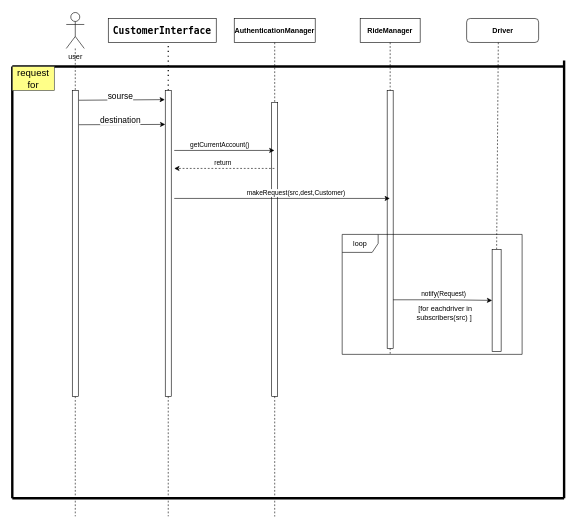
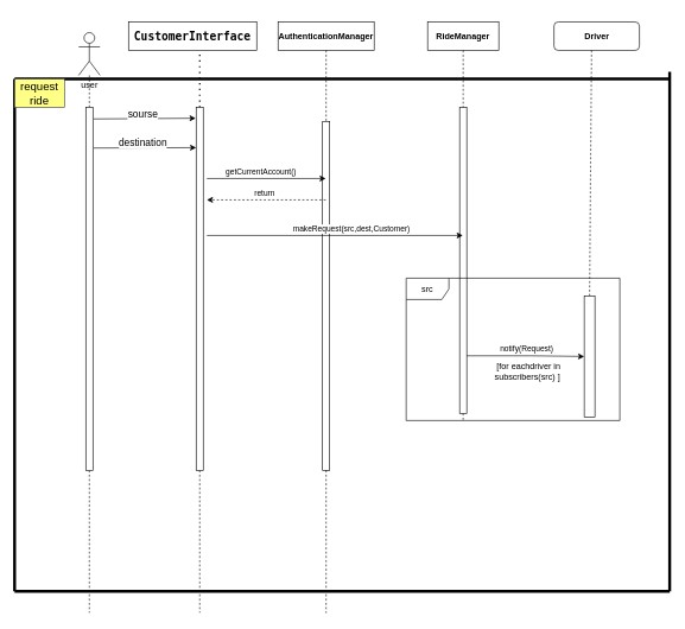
- <mxCell id="7" value="user" style="shape=umlActor;verticalLabelPosition=bottom;verticalAlign=top;html=1;outlineConnect=0;fillColor=none;" parent="1" vertex="1"><mxGeometry x="110" y="20" width="30" height="60" as="geometry" /></mxCell>
+ <mxCell id="7" value="user" style="shape=umlActor;verticalLabelPosition=bottom;verticalAlign=top;html=1;outlineConnect=0;fillColor=none;" parent="1" vertex="1"><mxGeometry x="110" y="45" width="30" height="60" as="geometry" /></mxCell>
- <mxCell id="14" value="request for" style="whiteSpace=wrap;html=1;fontSize=16;fillColor=#ffff88;strokeColor=#36393d;" parent="1" vertex="1"><mxGeometry x="20" y="110" width="70" height="40" as="geometry" /></mxCell>
+ <mxCell id="14" value="request ride" style="whiteSpace=wrap;html=1;fontSize=16;fillColor=#ffff88;strokeColor=#36393d;" parent="1" vertex="1"><mxGeometry x="20" y="110" width="70" height="40" as="geometry" /></mxCell>
- <mxCell id="33" value="loop" style="shape=umlFrame;whiteSpace=wrap;html=1;" parent="1" vertex="1"><mxGeometry x="570" y="390" width="300" height="200" as="geometry" /></mxCell>
+ <mxCell id="33" value="src" style="shape=umlFrame;whiteSpace=wrap;html=1;" parent="1" vertex="1"><mxGeometry x="570" y="390" width="300" height="200" as="geometry" /></mxCell>
